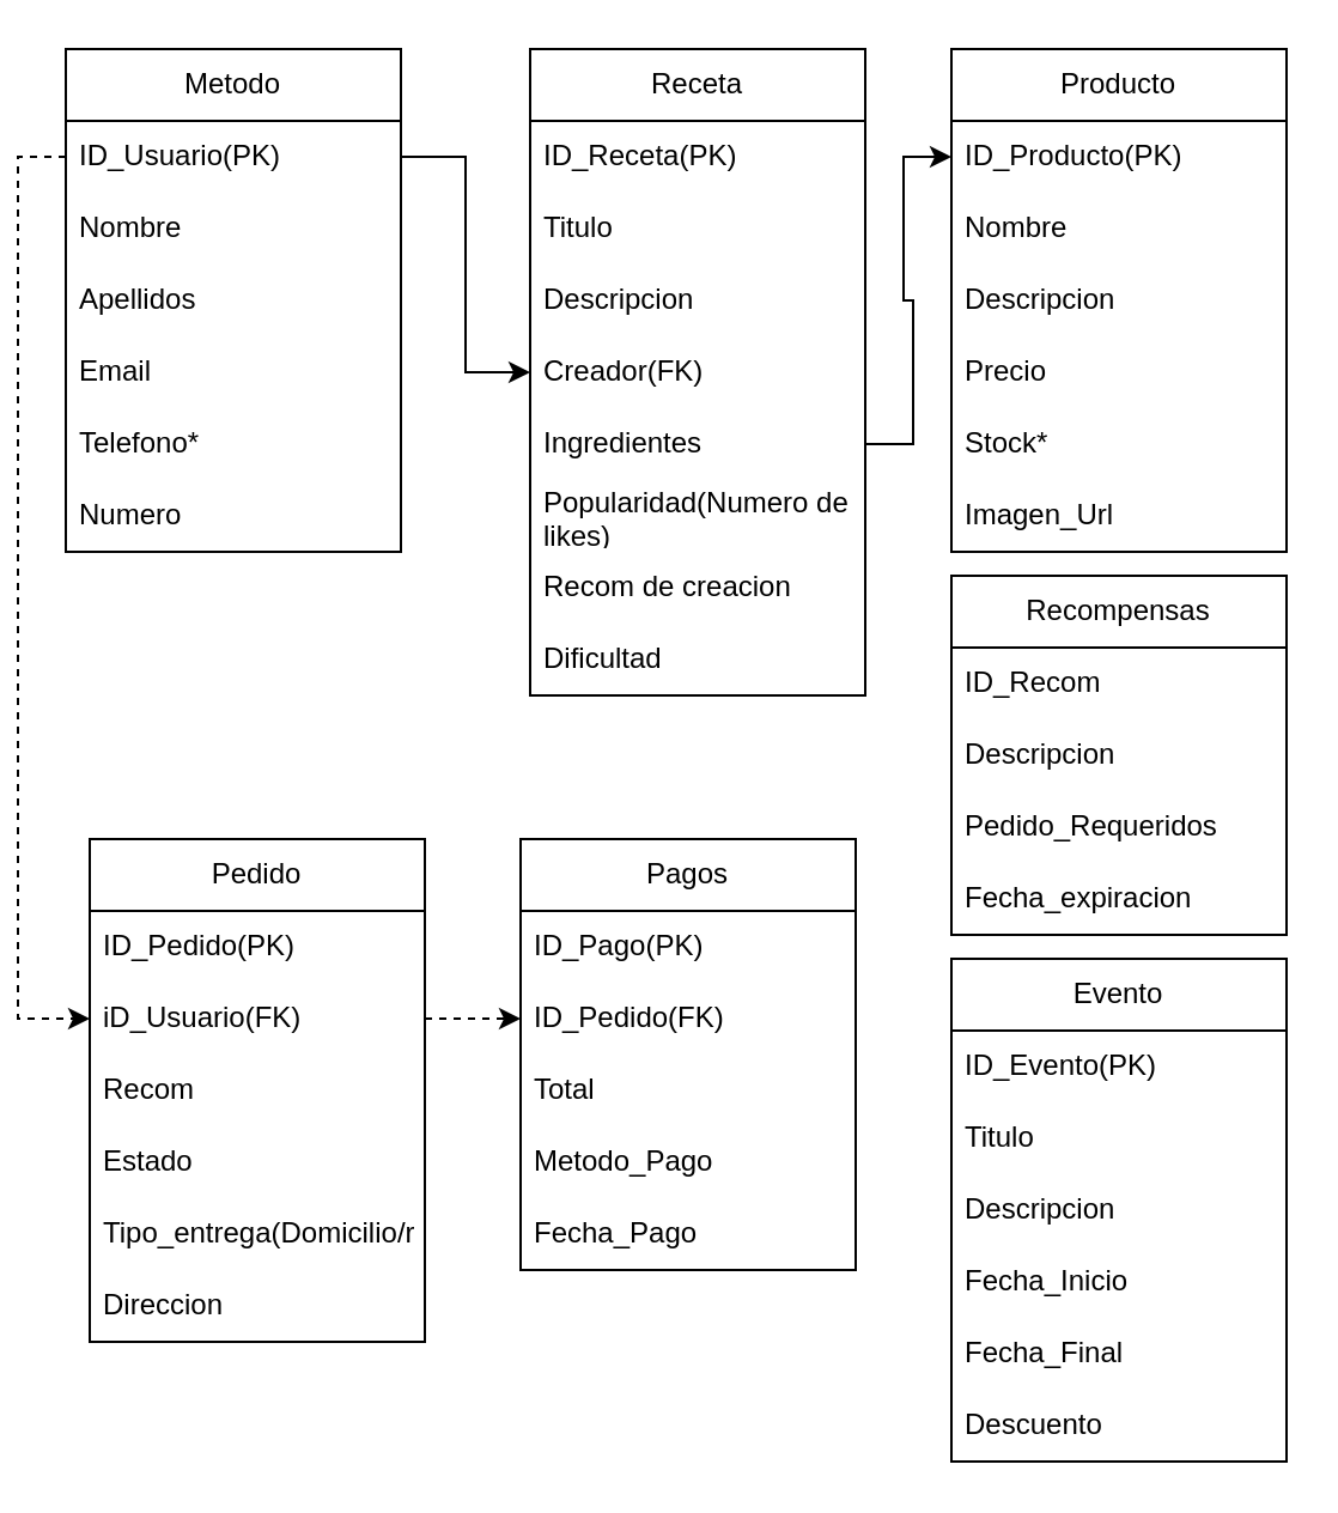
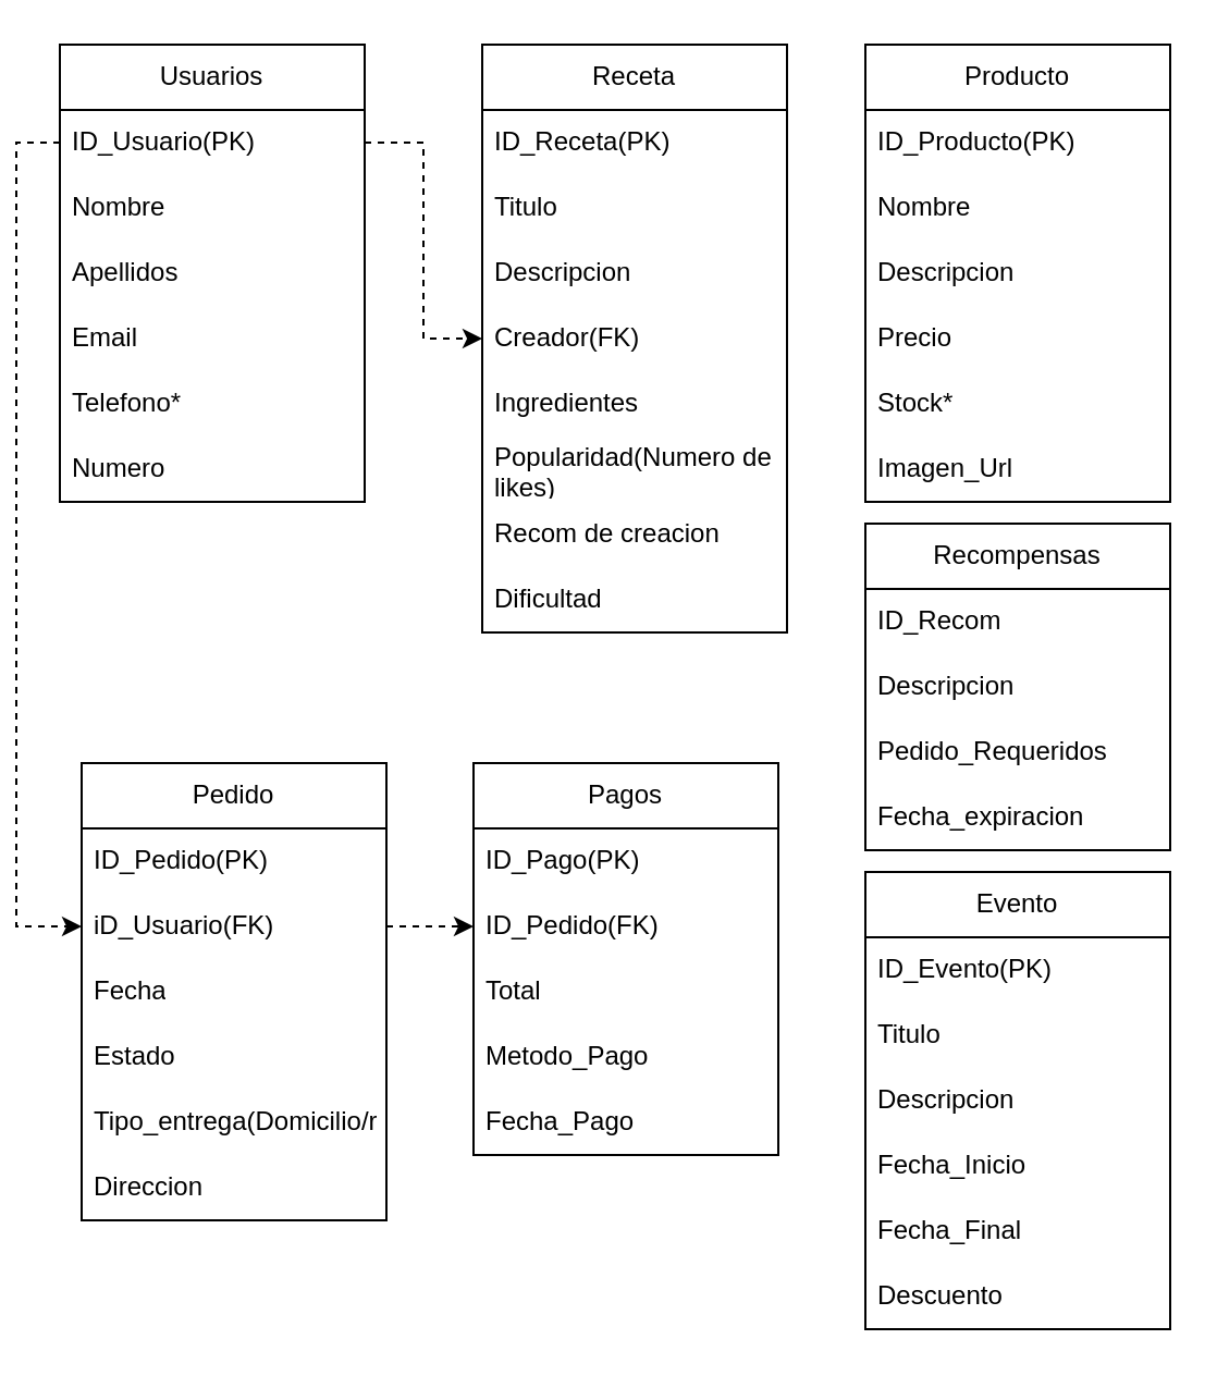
- <mxCell id="2" value="Metodo" style="swimlane;fontStyle=0;childLayout=stackLayout;horizontal=1;startSize=30;horizontalStack=0;resizeParent=1;resizeParentMax=0;resizeLast=0;collapsible=1;marginBottom=0;whiteSpace=wrap;html=1;" vertex="1" parent="1"><mxGeometry x="20" y="20" width="140" height="210" as="geometry"><mxRectangle x="330" y="120" width="90" height="30" as="alternateBounds" /></mxGeometry></mxCell>
+ <mxCell id="2" value="Usuarios" style="swimlane;fontStyle=0;childLayout=stackLayout;horizontal=1;startSize=30;horizontalStack=0;resizeParent=1;resizeParentMax=0;resizeLast=0;collapsible=1;marginBottom=0;whiteSpace=wrap;html=1;" vertex="1" parent="1"><mxGeometry x="20" y="20" width="140" height="210" as="geometry"><mxRectangle x="330" y="120" width="90" height="30" as="alternateBounds" /></mxGeometry></mxCell>
- <mxCell id="51" style="edgeStyle=orthogonalEdgeStyle;rounded=0;orthogonalLoop=1;jettySize=auto;html=1;exitX=1;exitY=0.5;exitDx=0;exitDy=0;entryX=0;entryY=0.5;entryDx=0;entryDy=0;" edge="1" parent="1" source="3" target="20"><mxGeometry relative="1" as="geometry" /></mxCell>
+ <mxCell id="51" style="edgeStyle=orthogonalEdgeStyle;rounded=0;orthogonalLoop=1;jettySize=auto;html=1;exitX=1;exitY=0.5;exitDx=0;exitDy=0;entryX=0;entryY=0.5;entryDx=0;entryDy=0;dashed=1;" edge="1" parent="1" source="3" target="20"><mxGeometry relative="1" as="geometry" /></mxCell>
- <mxCell id="53" style="edgeStyle=orthogonalEdgeStyle;rounded=0;orthogonalLoop=1;jettySize=auto;html=1;exitX=1;exitY=0.5;exitDx=0;exitDy=0;entryX=0;entryY=0.5;entryDx=0;entryDy=0;" edge="1" parent="1" source="21" target="10"><mxGeometry relative="1" as="geometry" /></mxCell>
- <mxCell id="28" value="Recom" style="text;strokeColor=none;fillColor=none;align=left;verticalAlign=middle;spacingLeft=4;spacingRight=4;overflow=hidden;points=[[0,0.5],[1,0.5]];portConstraint=eastwest;rotatable=0;whiteSpace=wrap;html=1;" vertex="1" parent="25"><mxGeometry y="90" width="140" height="30" as="geometry" /></mxCell>
+ <mxCell id="28" value="Fecha" style="text;strokeColor=none;fillColor=none;align=left;verticalAlign=middle;spacingLeft=4;spacingRight=4;overflow=hidden;points=[[0,0.5],[1,0.5]];portConstraint=eastwest;rotatable=0;whiteSpace=wrap;html=1;" vertex="1" parent="25"><mxGeometry y="90" width="140" height="30" as="geometry" /></mxCell>
